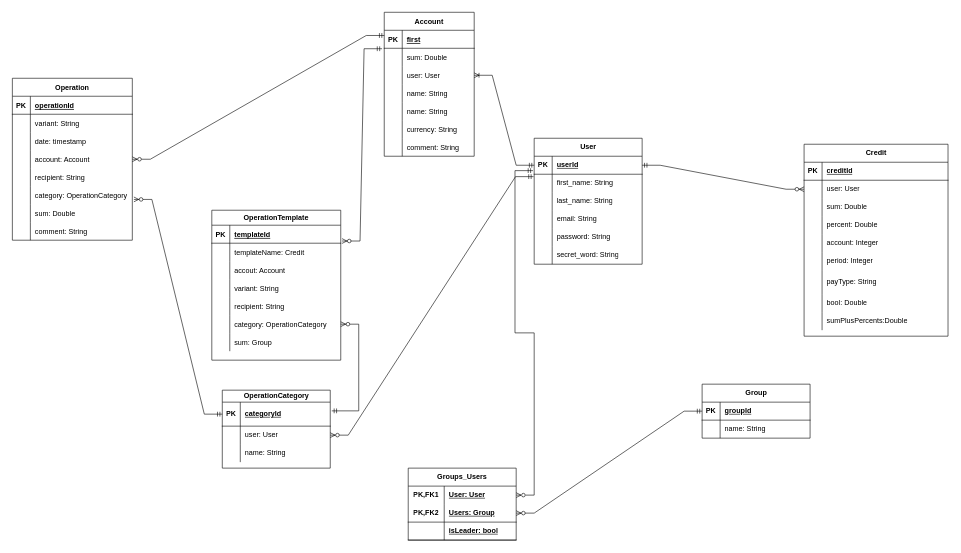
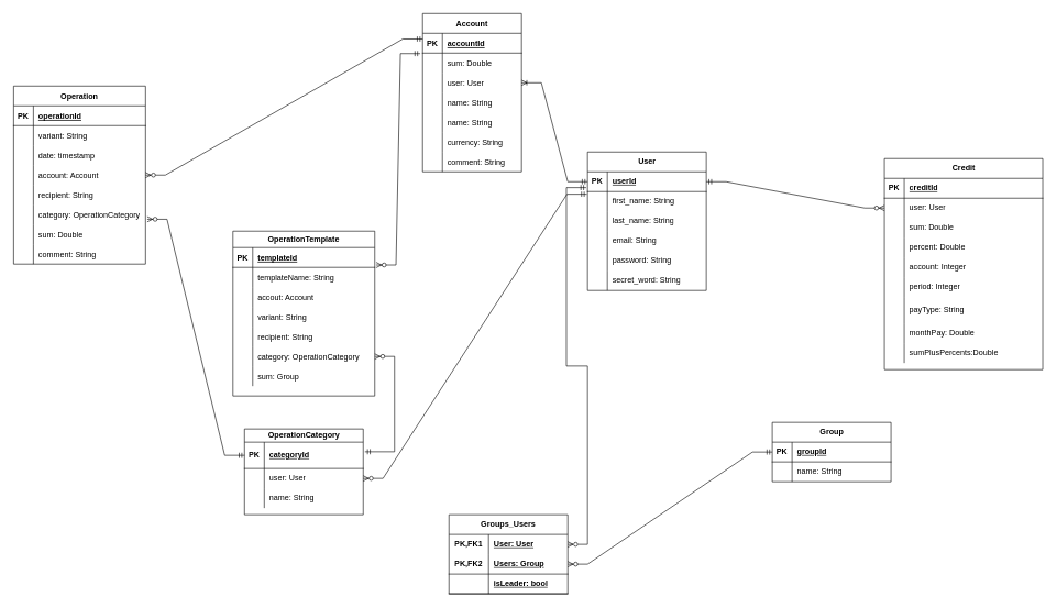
- <mxCell id="58" value="first" style="shape=partialRectangle;connectable=0;fillColor=none;top=0;left=0;bottom=0;right=0;align=left;spacingLeft=6;fontStyle=5;overflow=hidden;" parent="56" vertex="1"><mxGeometry x="30" width="120" height="30" as="geometry"><mxRectangle width="120" height="30" as="alternateBounds" /></mxGeometry></mxCell>
+ <mxCell id="58" value="accountId" style="shape=partialRectangle;connectable=0;fillColor=none;top=0;left=0;bottom=0;right=0;align=left;spacingLeft=6;fontStyle=5;overflow=hidden;" parent="56" vertex="1"><mxGeometry x="30" width="120" height="30" as="geometry"><mxRectangle width="120" height="30" as="alternateBounds" /></mxGeometry></mxCell>
- <mxCell id="39" value="templateName: Credit" style="shape=partialRectangle;connectable=0;fillColor=none;top=0;left=0;bottom=0;right=0;align=left;spacingLeft=6;overflow=hidden;" parent="37" vertex="1"><mxGeometry x="30" width="185" height="30" as="geometry"><mxRectangle width="185" height="30" as="alternateBounds" /></mxGeometry></mxCell>
+ <mxCell id="39" value="templateName: String" style="shape=partialRectangle;connectable=0;fillColor=none;top=0;left=0;bottom=0;right=0;align=left;spacingLeft=6;overflow=hidden;" parent="37" vertex="1"><mxGeometry x="30" width="185" height="30" as="geometry"><mxRectangle width="185" height="30" as="alternateBounds" /></mxGeometry></mxCell>
- <mxCell id="131" value="bool: Double" style="shape=partialRectangle;connectable=0;fillColor=none;top=0;left=0;bottom=0;right=0;align=left;spacingLeft=6;overflow=hidden;whiteSpace=wrap;html=1;" parent="129" vertex="1"><mxGeometry x="30" width="210" height="30" as="geometry"><mxRectangle width="210" height="30" as="alternateBounds" /></mxGeometry></mxCell>
+ <mxCell id="131" value="monthPay: Double" style="shape=partialRectangle;connectable=0;fillColor=none;top=0;left=0;bottom=0;right=0;align=left;spacingLeft=6;overflow=hidden;whiteSpace=wrap;html=1;" parent="129" vertex="1"><mxGeometry x="30" width="210" height="30" as="geometry"><mxRectangle width="210" height="30" as="alternateBounds" /></mxGeometry></mxCell>
